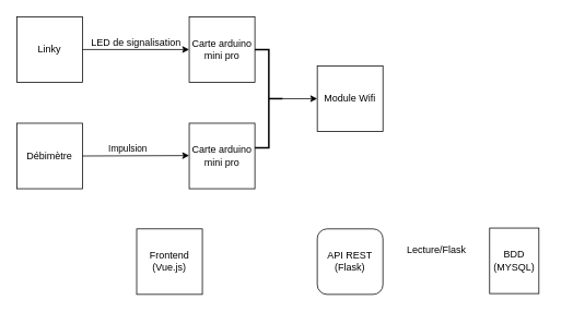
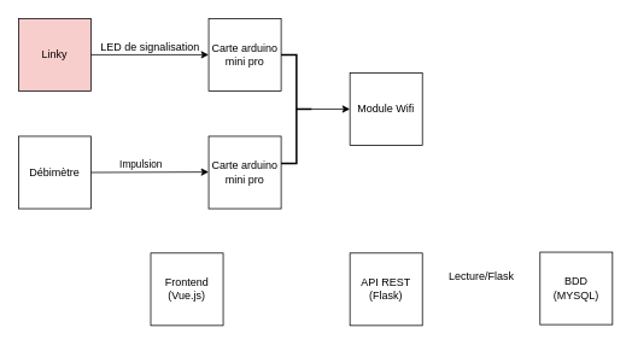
- <mxCell id="2" value="Linky" style="whiteSpace=wrap;html=1;aspect=fixed;" vertex="1" parent="1"><mxGeometry x="20" y="20" width="80" height="80" as="geometry" /></mxCell>
+ <mxCell id="2" value="Linky" style="whiteSpace=wrap;html=1;aspect=fixed;fillColor=#f8cecc;" vertex="1" parent="1"><mxGeometry x="20" y="20" width="80" height="80" as="geometry" /></mxCell>
- <mxCell id="13" value="BDD&lt;div&gt;(MYSQL)&lt;/div&gt;" style="whiteSpace=wrap;html=1;aspect=fixed;" vertex="1" parent="1"><mxGeometry x="596" y="278" width="60" height="80" as="geometry" /></mxCell>
+ <mxCell id="13" value="BDD&lt;div&gt;(MYSQL)&lt;/div&gt;" style="whiteSpace=wrap;html=1;aspect=fixed;" vertex="1" parent="1"><mxGeometry x="596" y="278" width="80" height="80" as="geometry" /></mxCell>
- <mxCell id="12" value="API REST&lt;div&gt;(Flask)&lt;/div&gt;" style="whiteSpace=wrap;html=1;aspect=fixed;rounded=1;" vertex="1" parent="1"><mxGeometry x="386" y="279" width="80" height="80" as="geometry" /></mxCell>
+ <mxCell id="12" value="API REST&lt;div&gt;(Flask)&lt;/div&gt;" style="whiteSpace=wrap;html=1;aspect=fixed;" vertex="1" parent="1"><mxGeometry x="386" y="279" width="80" height="80" as="geometry" /></mxCell>
